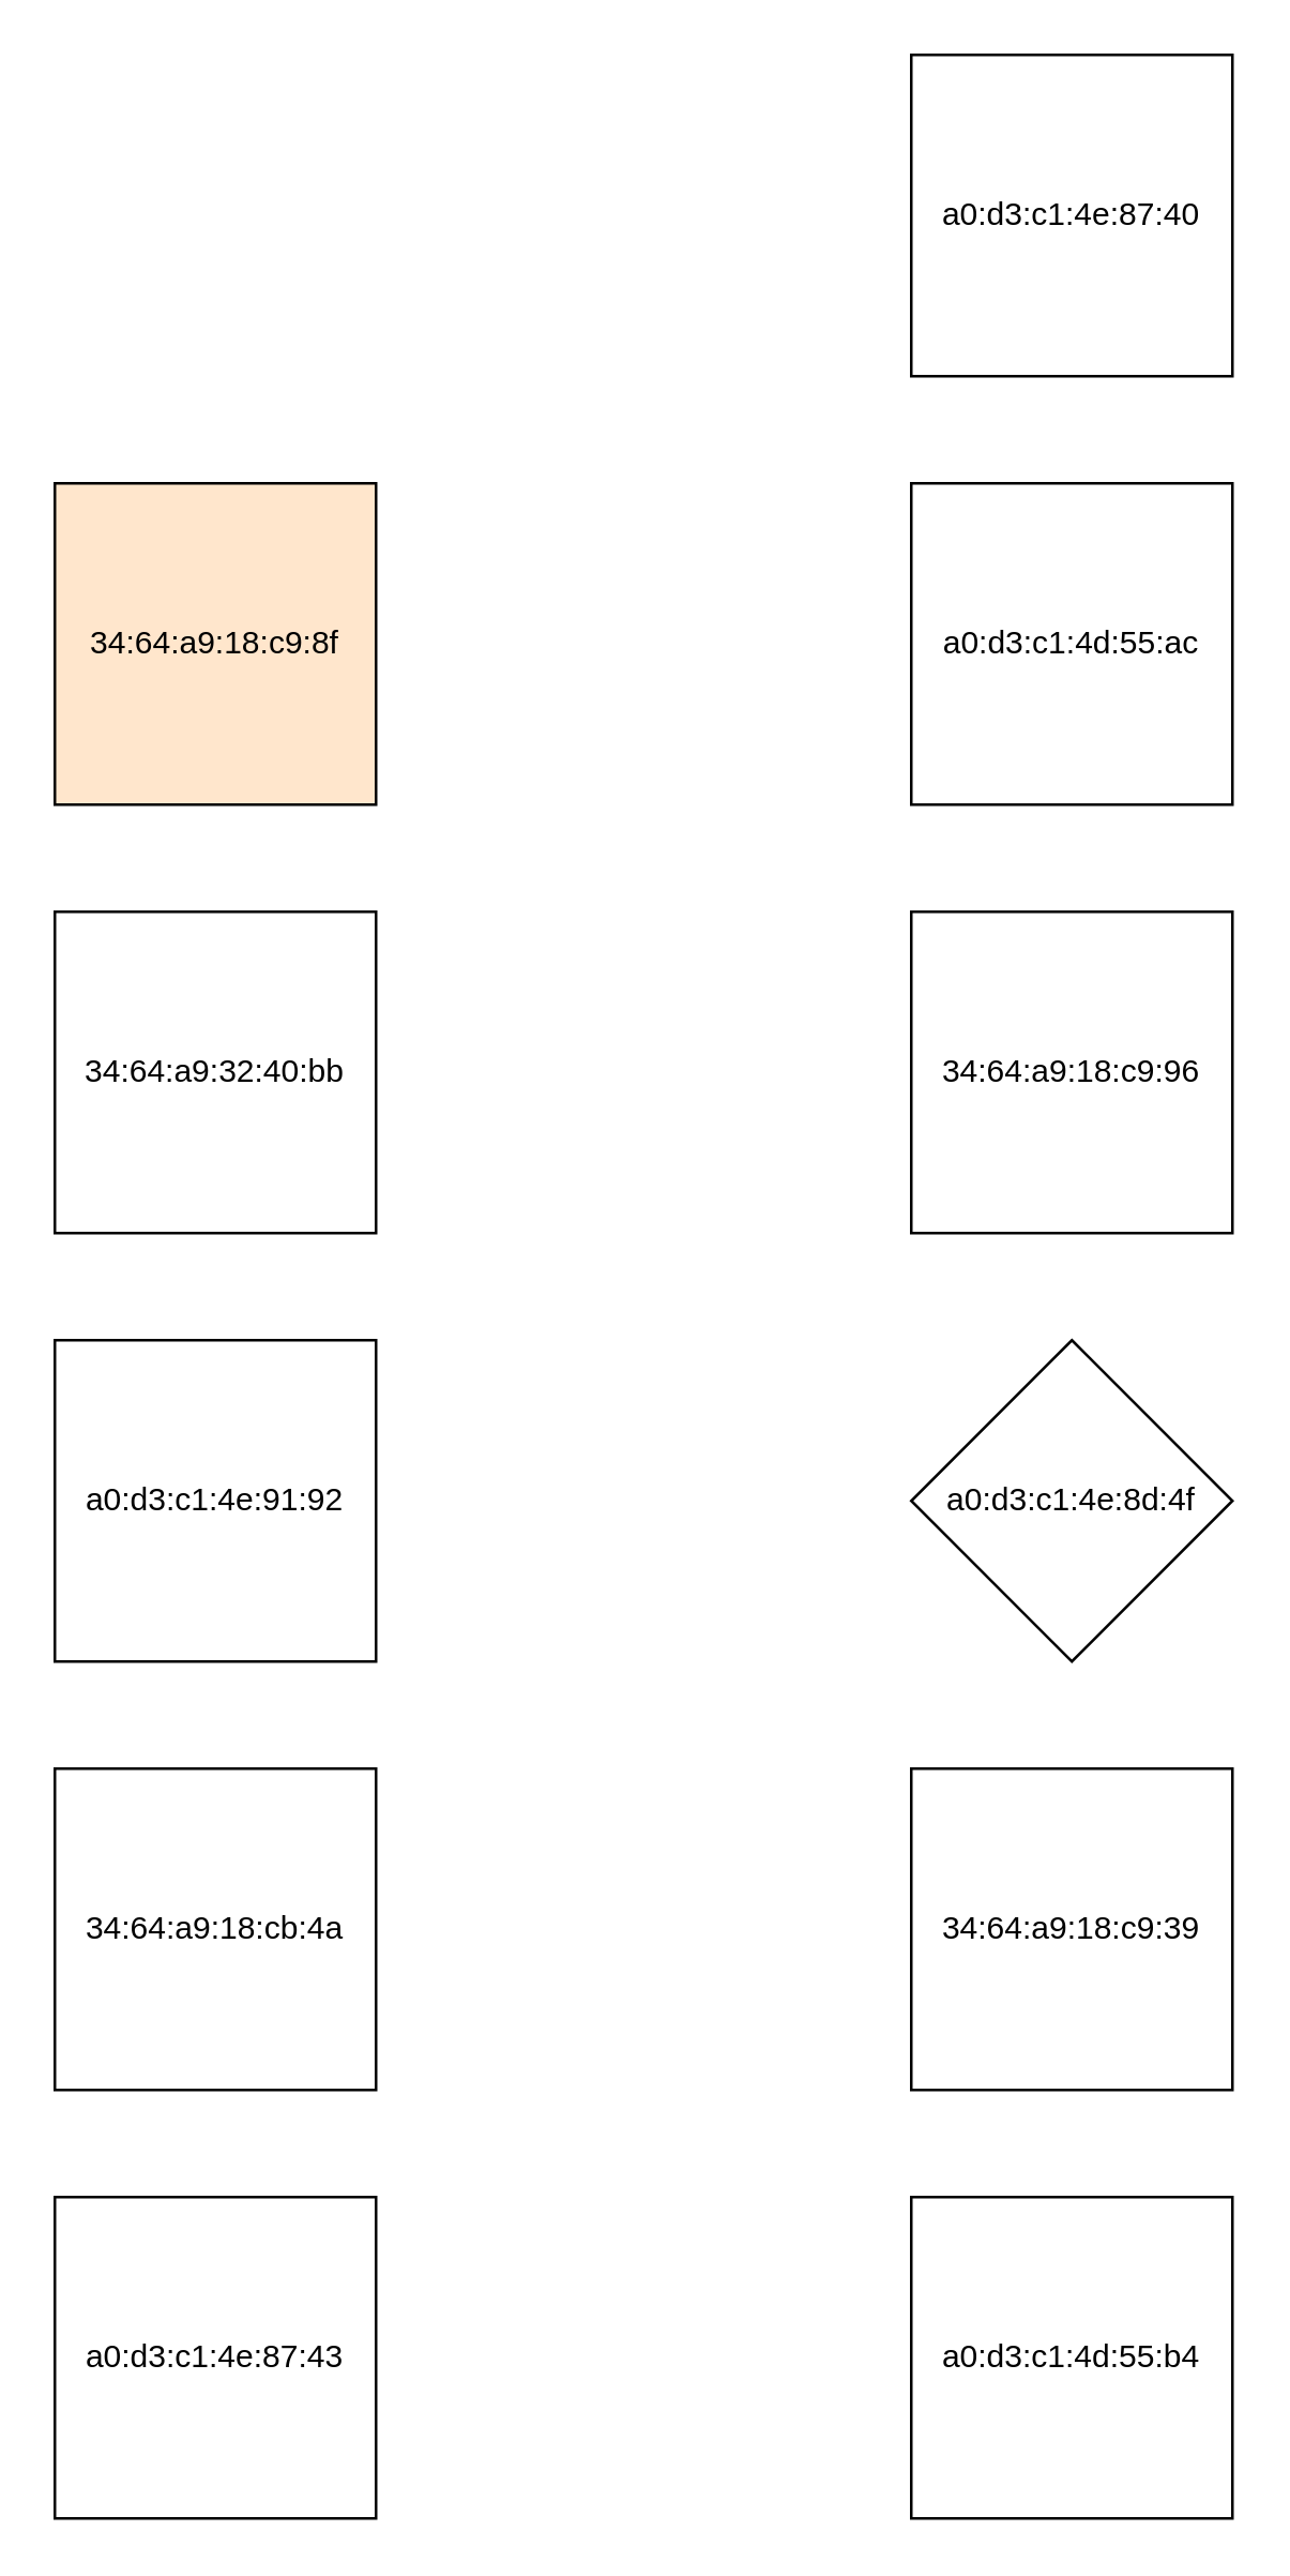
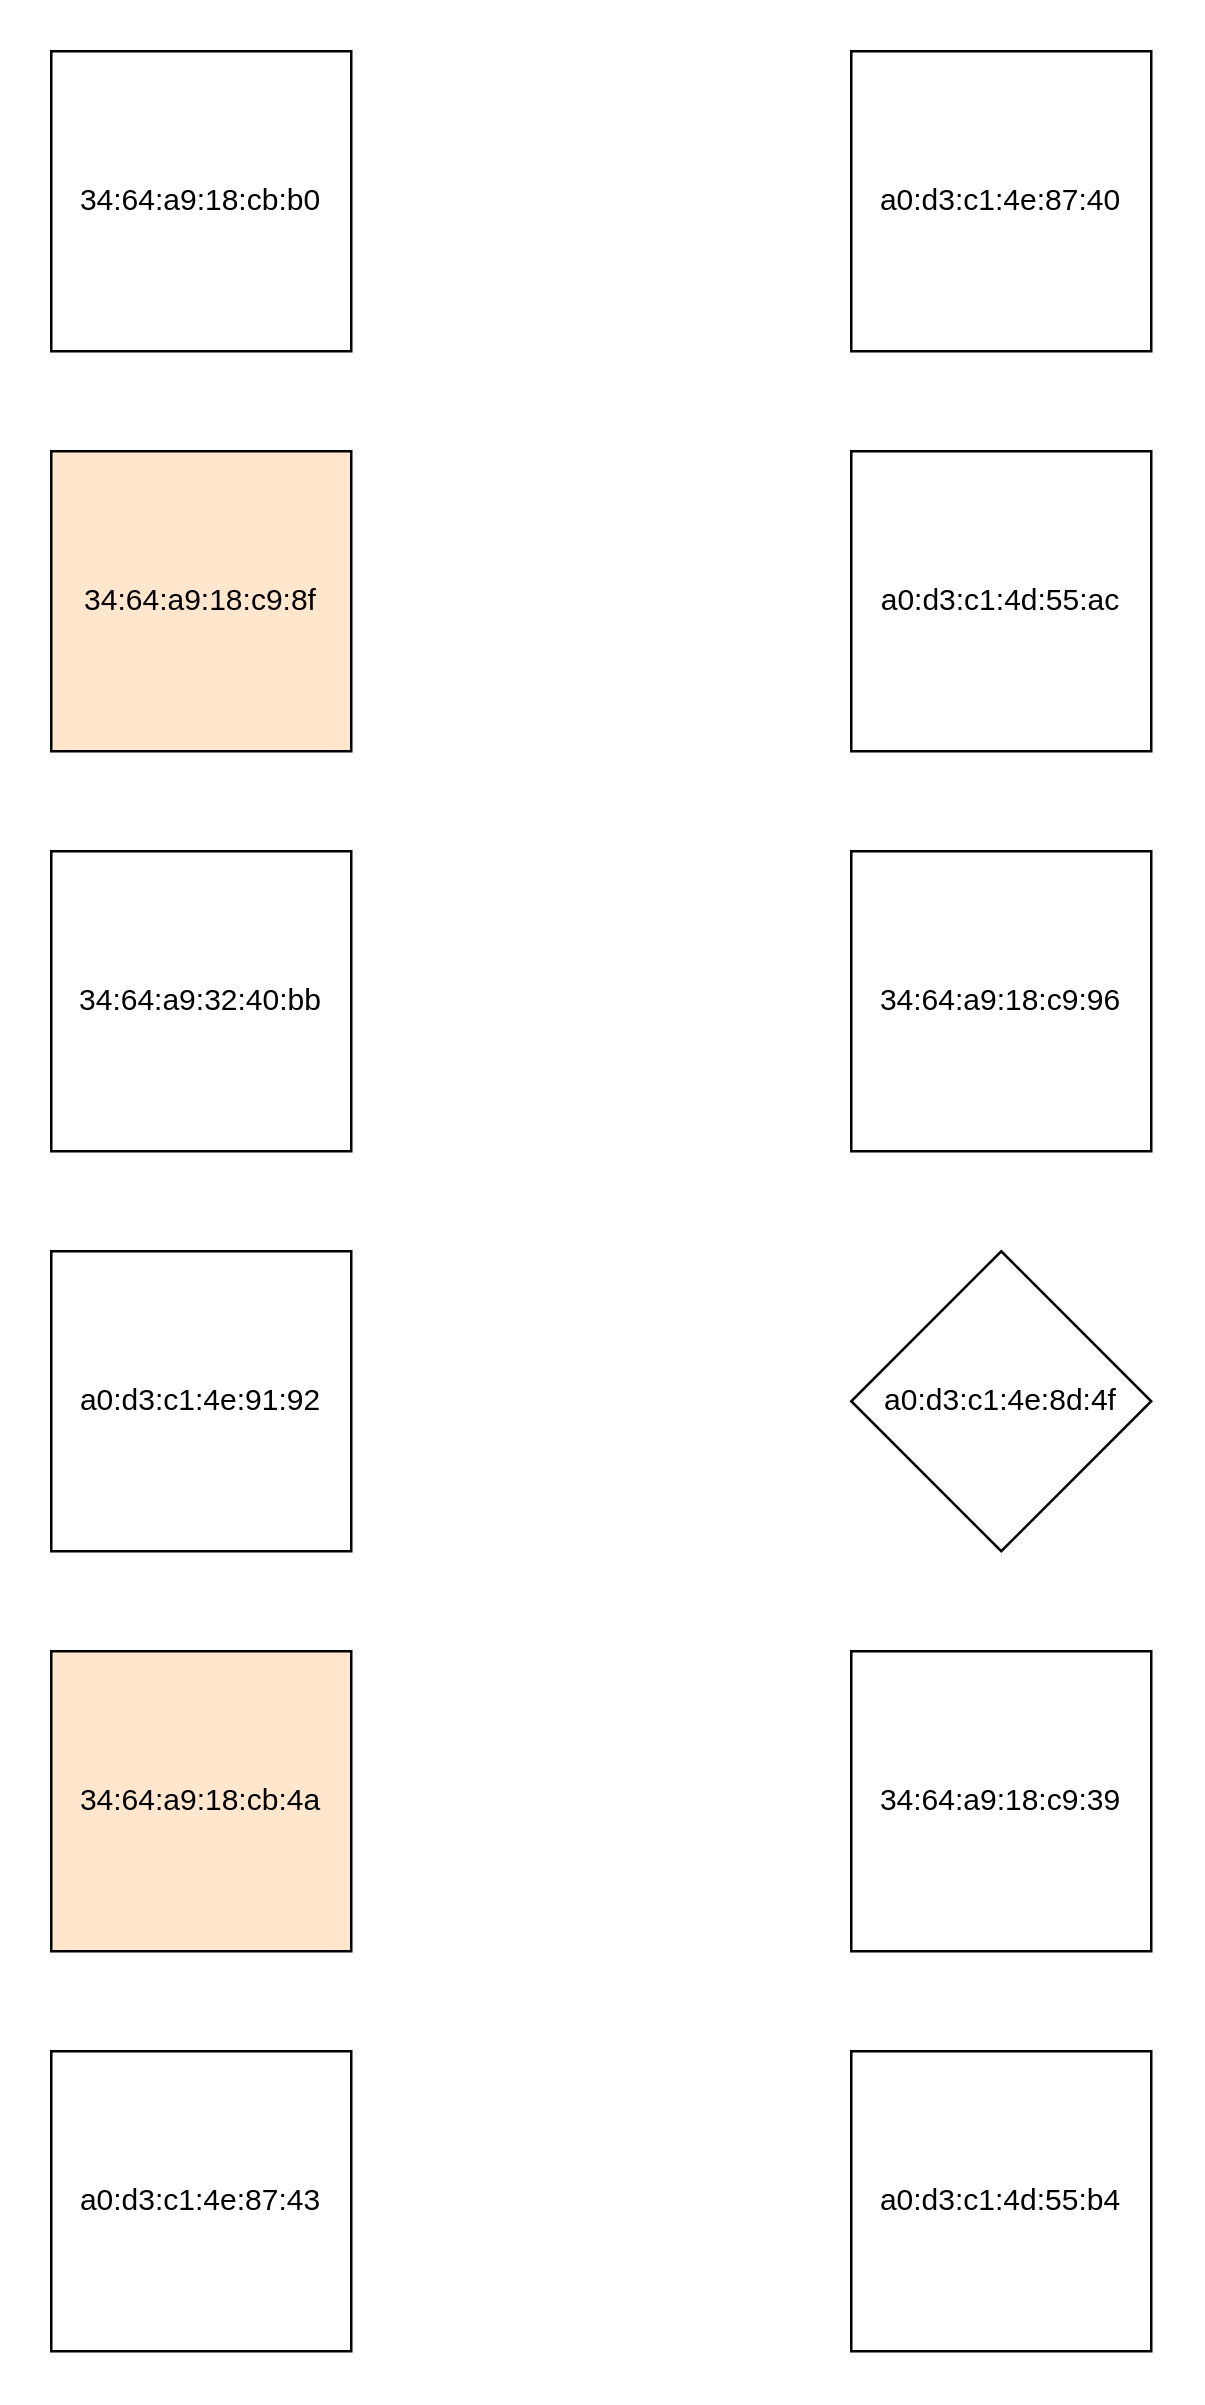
+ <mxCell id="9" value="34:64:a9:18:cb:b0" style="whiteSpace=wrap;html=1;aspect=fixed;" parent="1" vertex="1"><mxGeometry y="20" width="120" height="120" as="geometry" x="20" /></mxCell>
- <mxCell id="12" value="34:64:a9:18:cb:4a" style="whiteSpace=wrap;html=1;aspect=fixed;" parent="1" vertex="1"><mxGeometry y="660" width="120" height="120" as="geometry" x="20" /></mxCell>
+ <mxCell id="12" value="34:64:a9:18:cb:4a" style="whiteSpace=wrap;html=1;aspect=fixed;fillColor=#ffe6cc;" parent="1" vertex="1"><mxGeometry y="660" width="120" height="120" as="geometry" x="20" /></mxCell>
